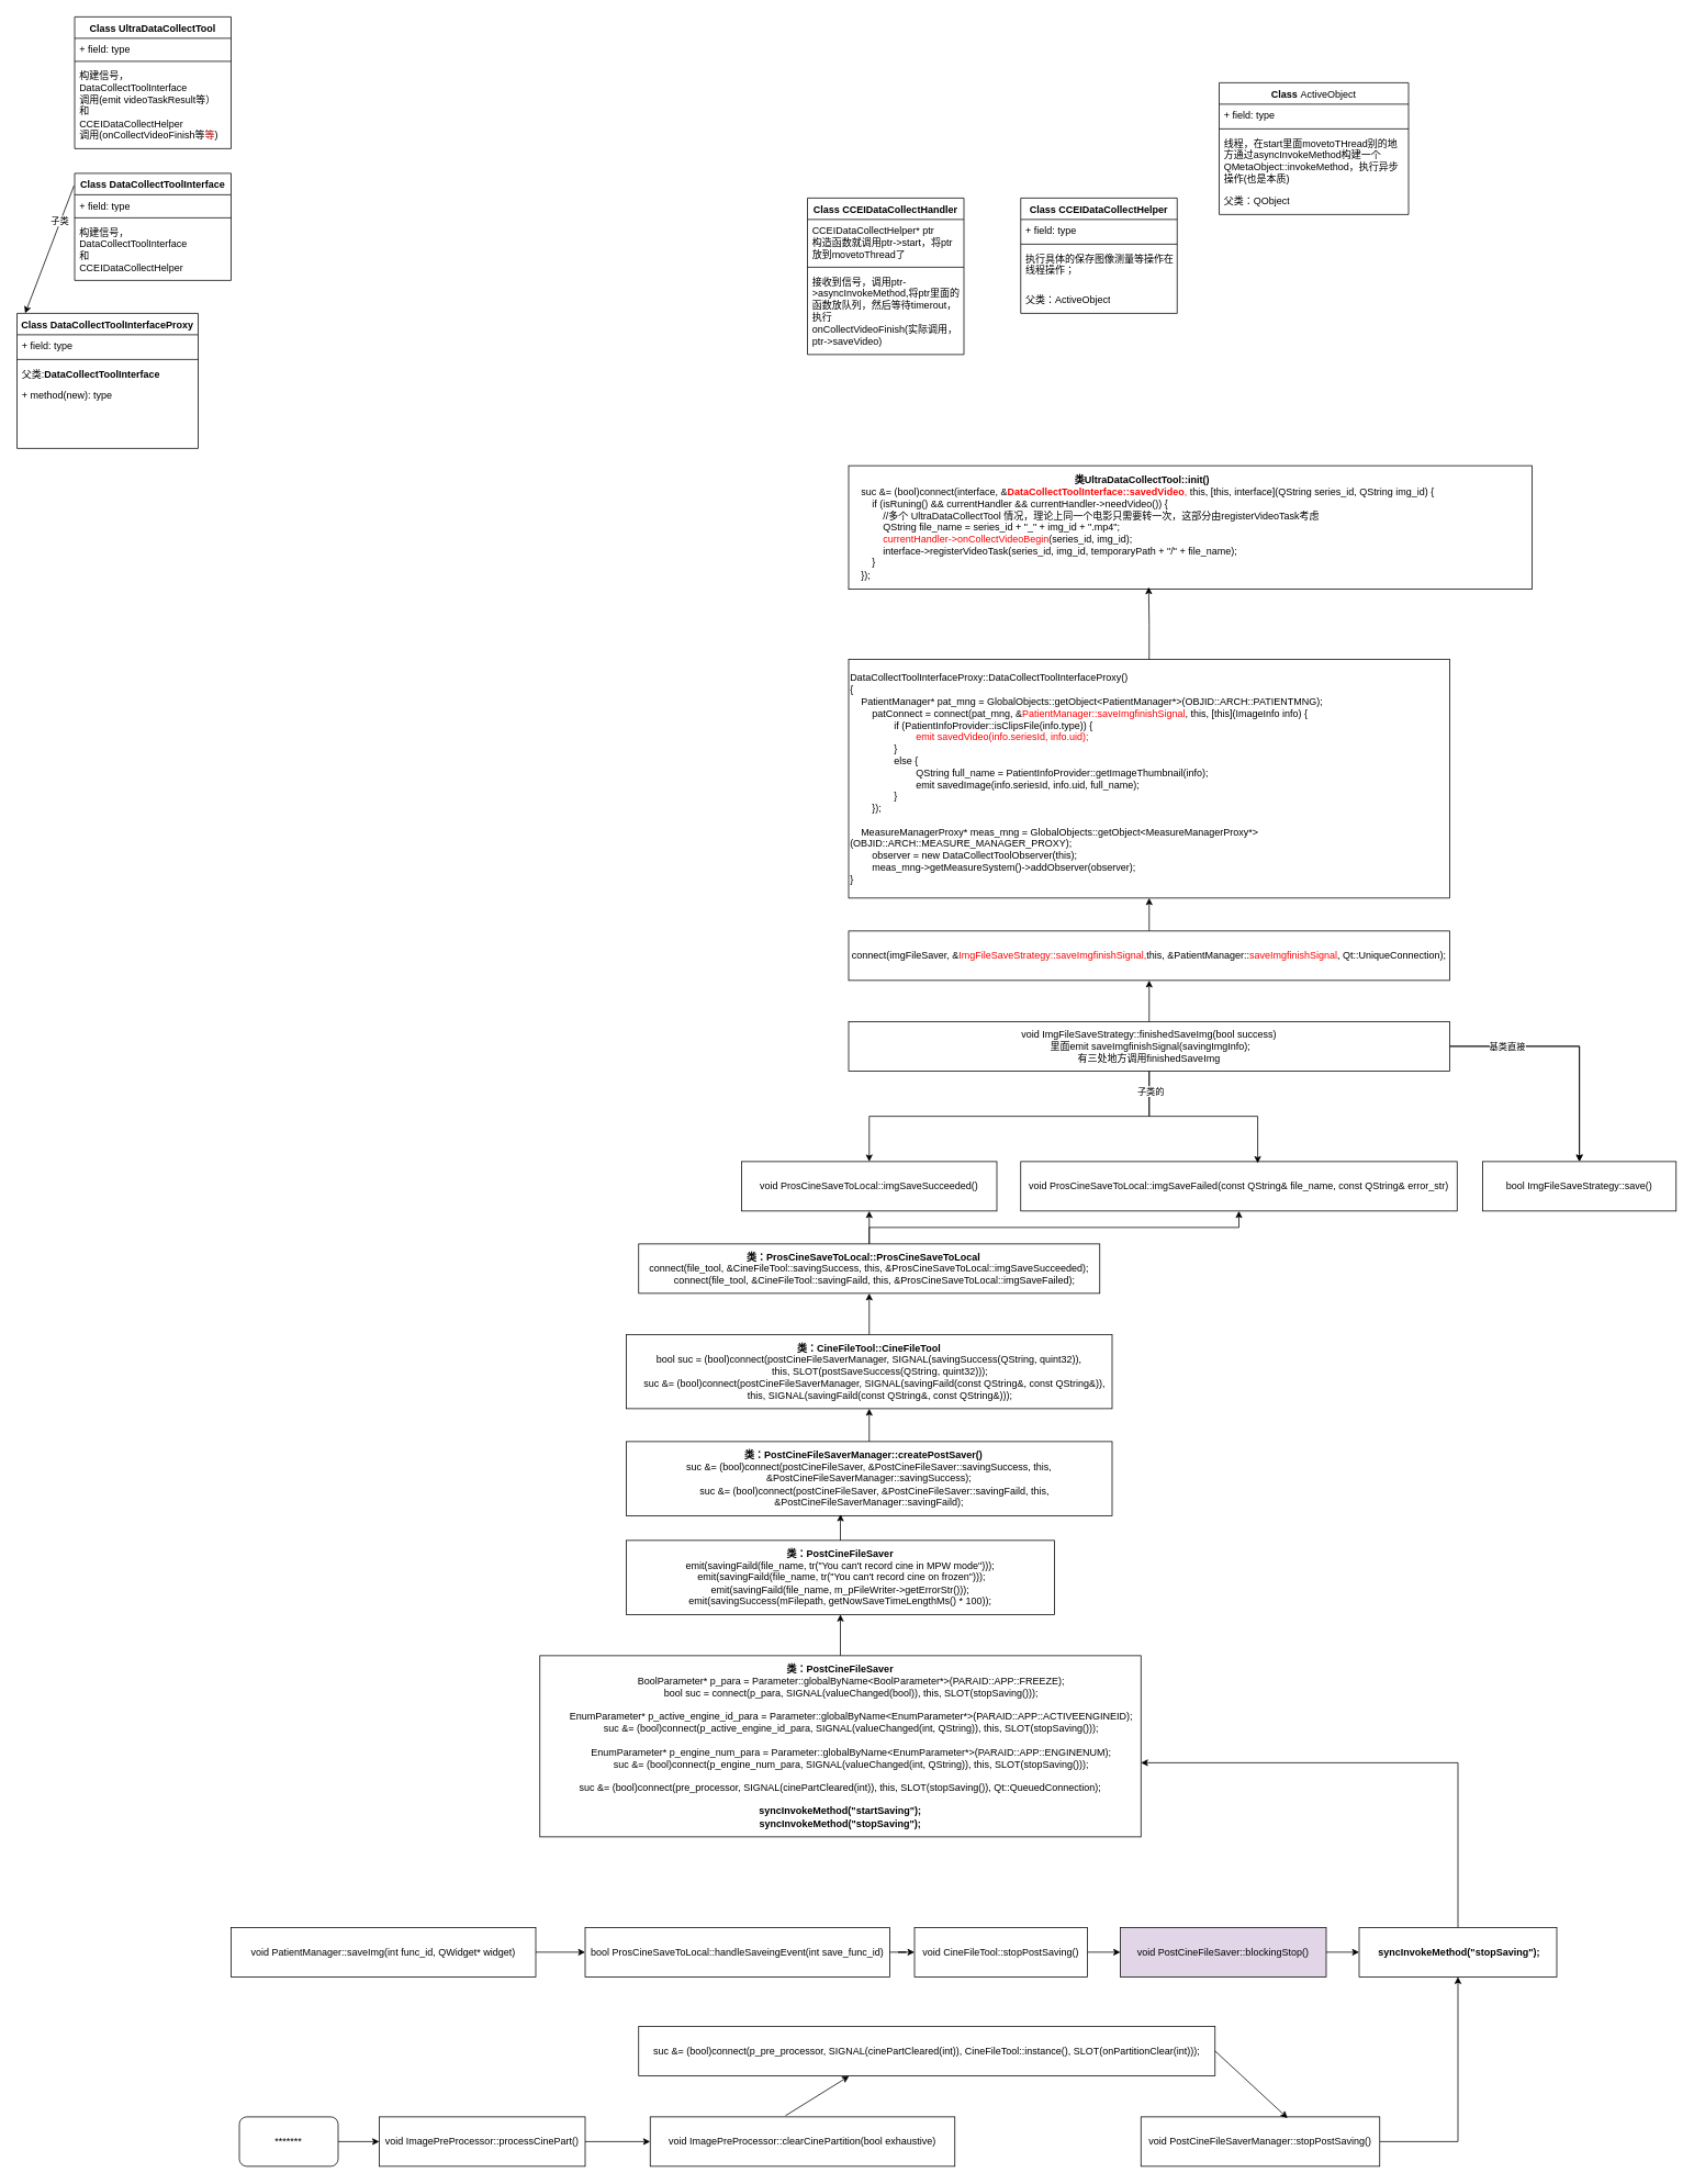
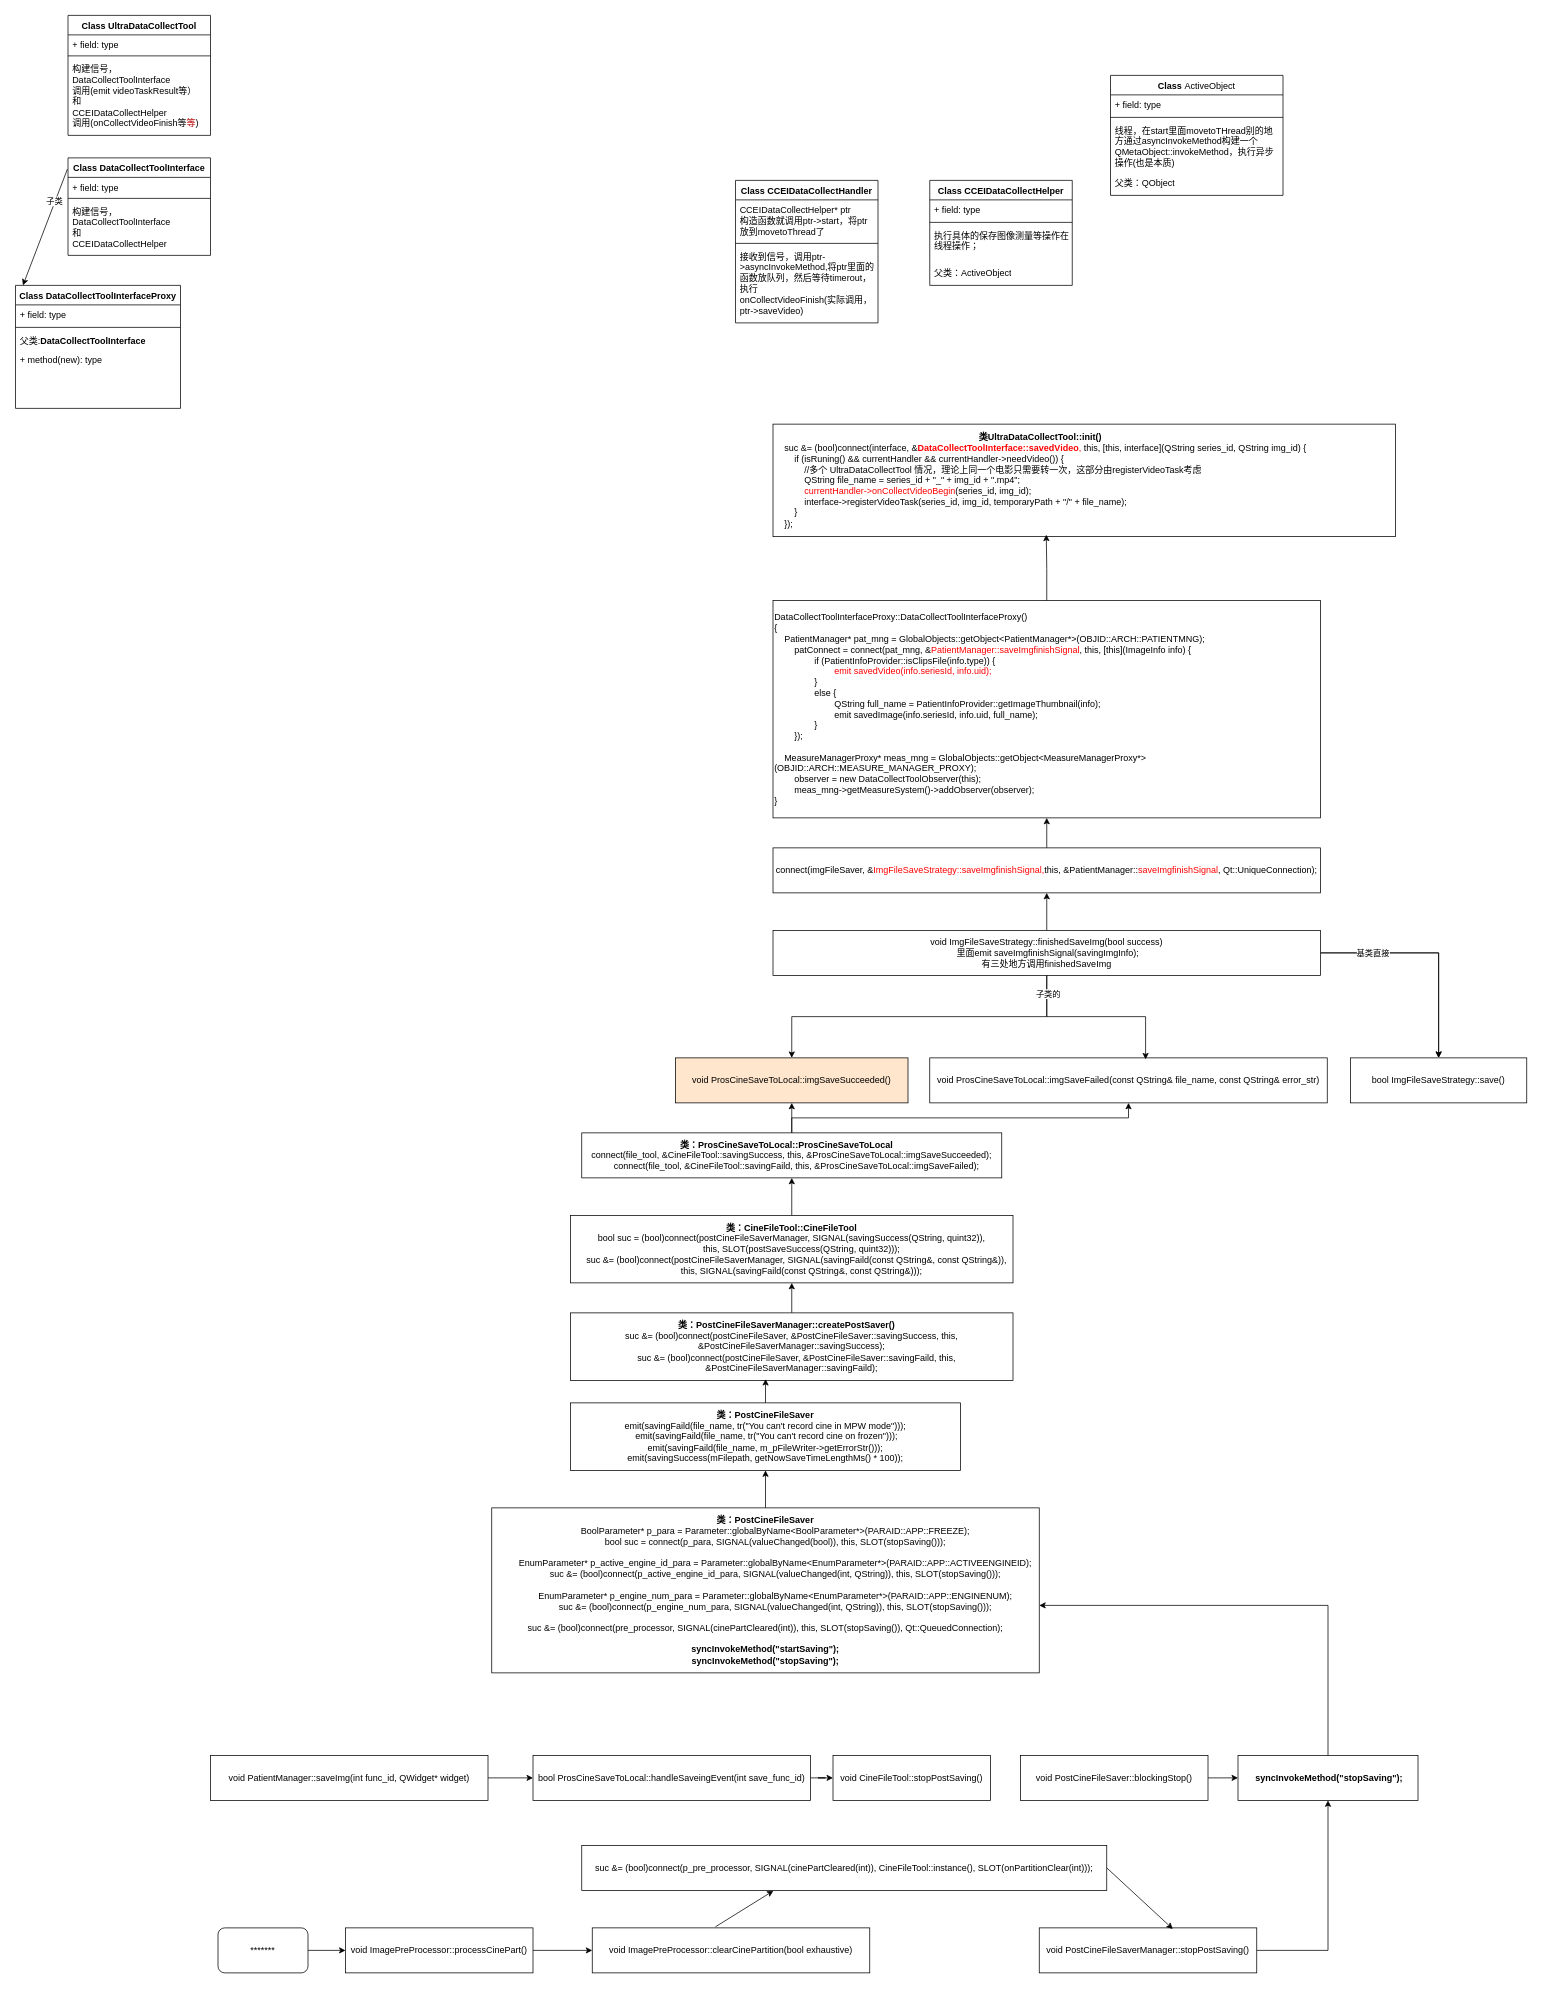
- <mxCell id="53" value="void ProsCineSaveToLocal::imgSaveSucceeded()" style="whiteSpace=wrap;html=1;" vertex="1" parent="1"><mxGeometry x="900" y="1410" width="310" height="60" as="geometry" /></mxCell>
+ <mxCell id="53" value="void ProsCineSaveToLocal::imgSaveSucceeded()" style="whiteSpace=wrap;html=1;fillColor=#ffe6cc;" vertex="1" parent="1"><mxGeometry x="900" y="1410" width="310" height="60" as="geometry" /></mxCell>
- <mxCell id="64" style="edgeStyle=orthogonalEdgeStyle;rounded=0;orthogonalLoop=1;jettySize=auto;html=1;entryX=0;entryY=0.5;entryDx=0;entryDy=0;" edge="1" parent="1" source="65" target="67"><mxGeometry relative="1" as="geometry" /></mxCell>
- <mxCell id="67" value="void PostCineFileSaver::blockingStop()" style="whiteSpace=wrap;html=1;fillColor=#e1d5e7;" vertex="1" parent="1"><mxGeometry x="1360" y="2340" width="250" height="60" as="geometry" /></mxCell>
+ <mxCell id="67" value="void PostCineFileSaver::blockingStop()" style="whiteSpace=wrap;html=1;" vertex="1" parent="1"><mxGeometry x="1360" y="2340" width="250" height="60" as="geometry" /></mxCell>
